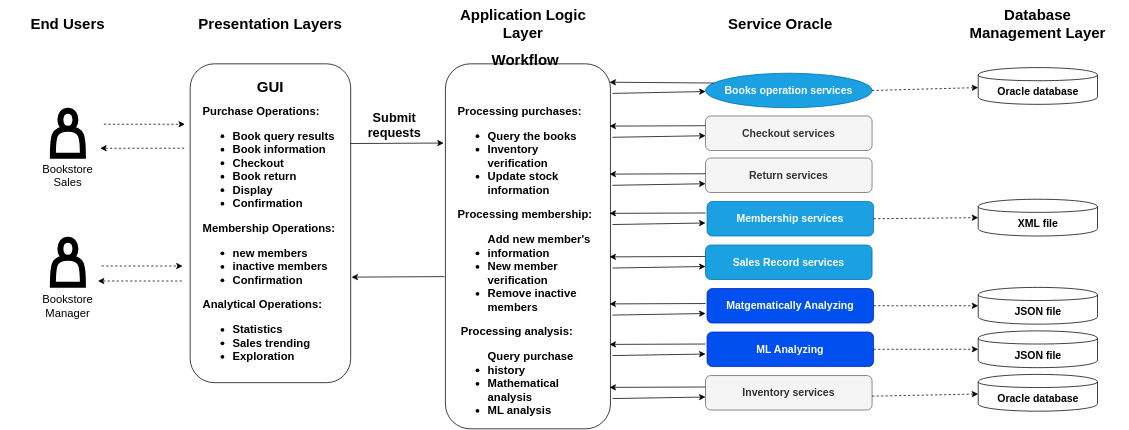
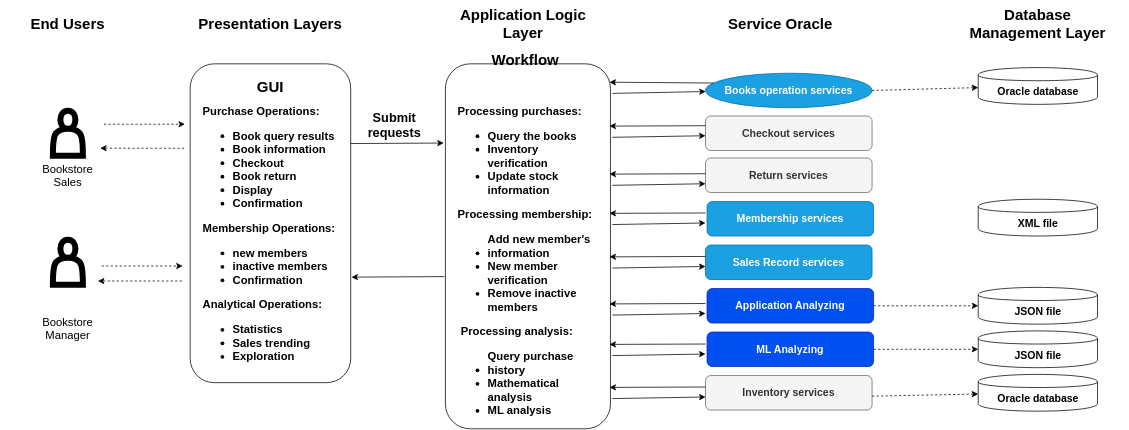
- <mxCell id="46" value="" style="endArrow=classic;html=1;fontSize=14;dashed=1;entryX=0;entryY=0.5;entryDx=0;entryDy=0;exitX=1;exitY=0.5;exitDx=0;exitDy=0;" edge="1" parent="1" source="23" target="45"><mxGeometry width="50" height="50" relative="1" as="geometry"><mxPoint x="1222" y="318" as="sourcePoint" /><mxPoint x="1272" y="268" as="targetPoint" /></mxGeometry></mxCell>
- <mxCell id="10" value="Bookstore Manager" style="text;html=1;strokeColor=none;fillColor=none;align=center;verticalAlign=middle;whiteSpace=wrap;rounded=0;fontSize=15;" vertex="1" parent="1"><mxGeometry x="40" y="397" width="100" height="20" as="geometry" /></mxCell>
+ <mxCell id="10" value="Bookstore Manager" style="text;html=1;strokeColor=none;fillColor=none;align=center;verticalAlign=middle;whiteSpace=wrap;rounded=0;fontSize=15;" vertex="1" parent="1"><mxGeometry x="40" y="427" width="100" height="20" as="geometry" /></mxCell>
- <mxCell id="25" value="&lt;b&gt;Matgematically Analyzing&lt;/b&gt;" style="rounded=1;whiteSpace=wrap;html=1;strokeWidth=1;fontSize=14;fillColor=#0050ef;strokeColor=#001DBC;fontColor=#ffffff;" vertex="1" parent="1"><mxGeometry x="942" y="384" width="222" height="46" as="geometry" /></mxCell>
+ <mxCell id="25" value="&lt;b&gt;Application Analyzing&lt;/b&gt;" style="rounded=1;whiteSpace=wrap;html=1;strokeWidth=1;fontSize=14;fillColor=#0050ef;strokeColor=#001DBC;fontColor=#ffffff;" vertex="1" parent="1"><mxGeometry x="942" y="384" width="222" height="46" as="geometry" /></mxCell>
